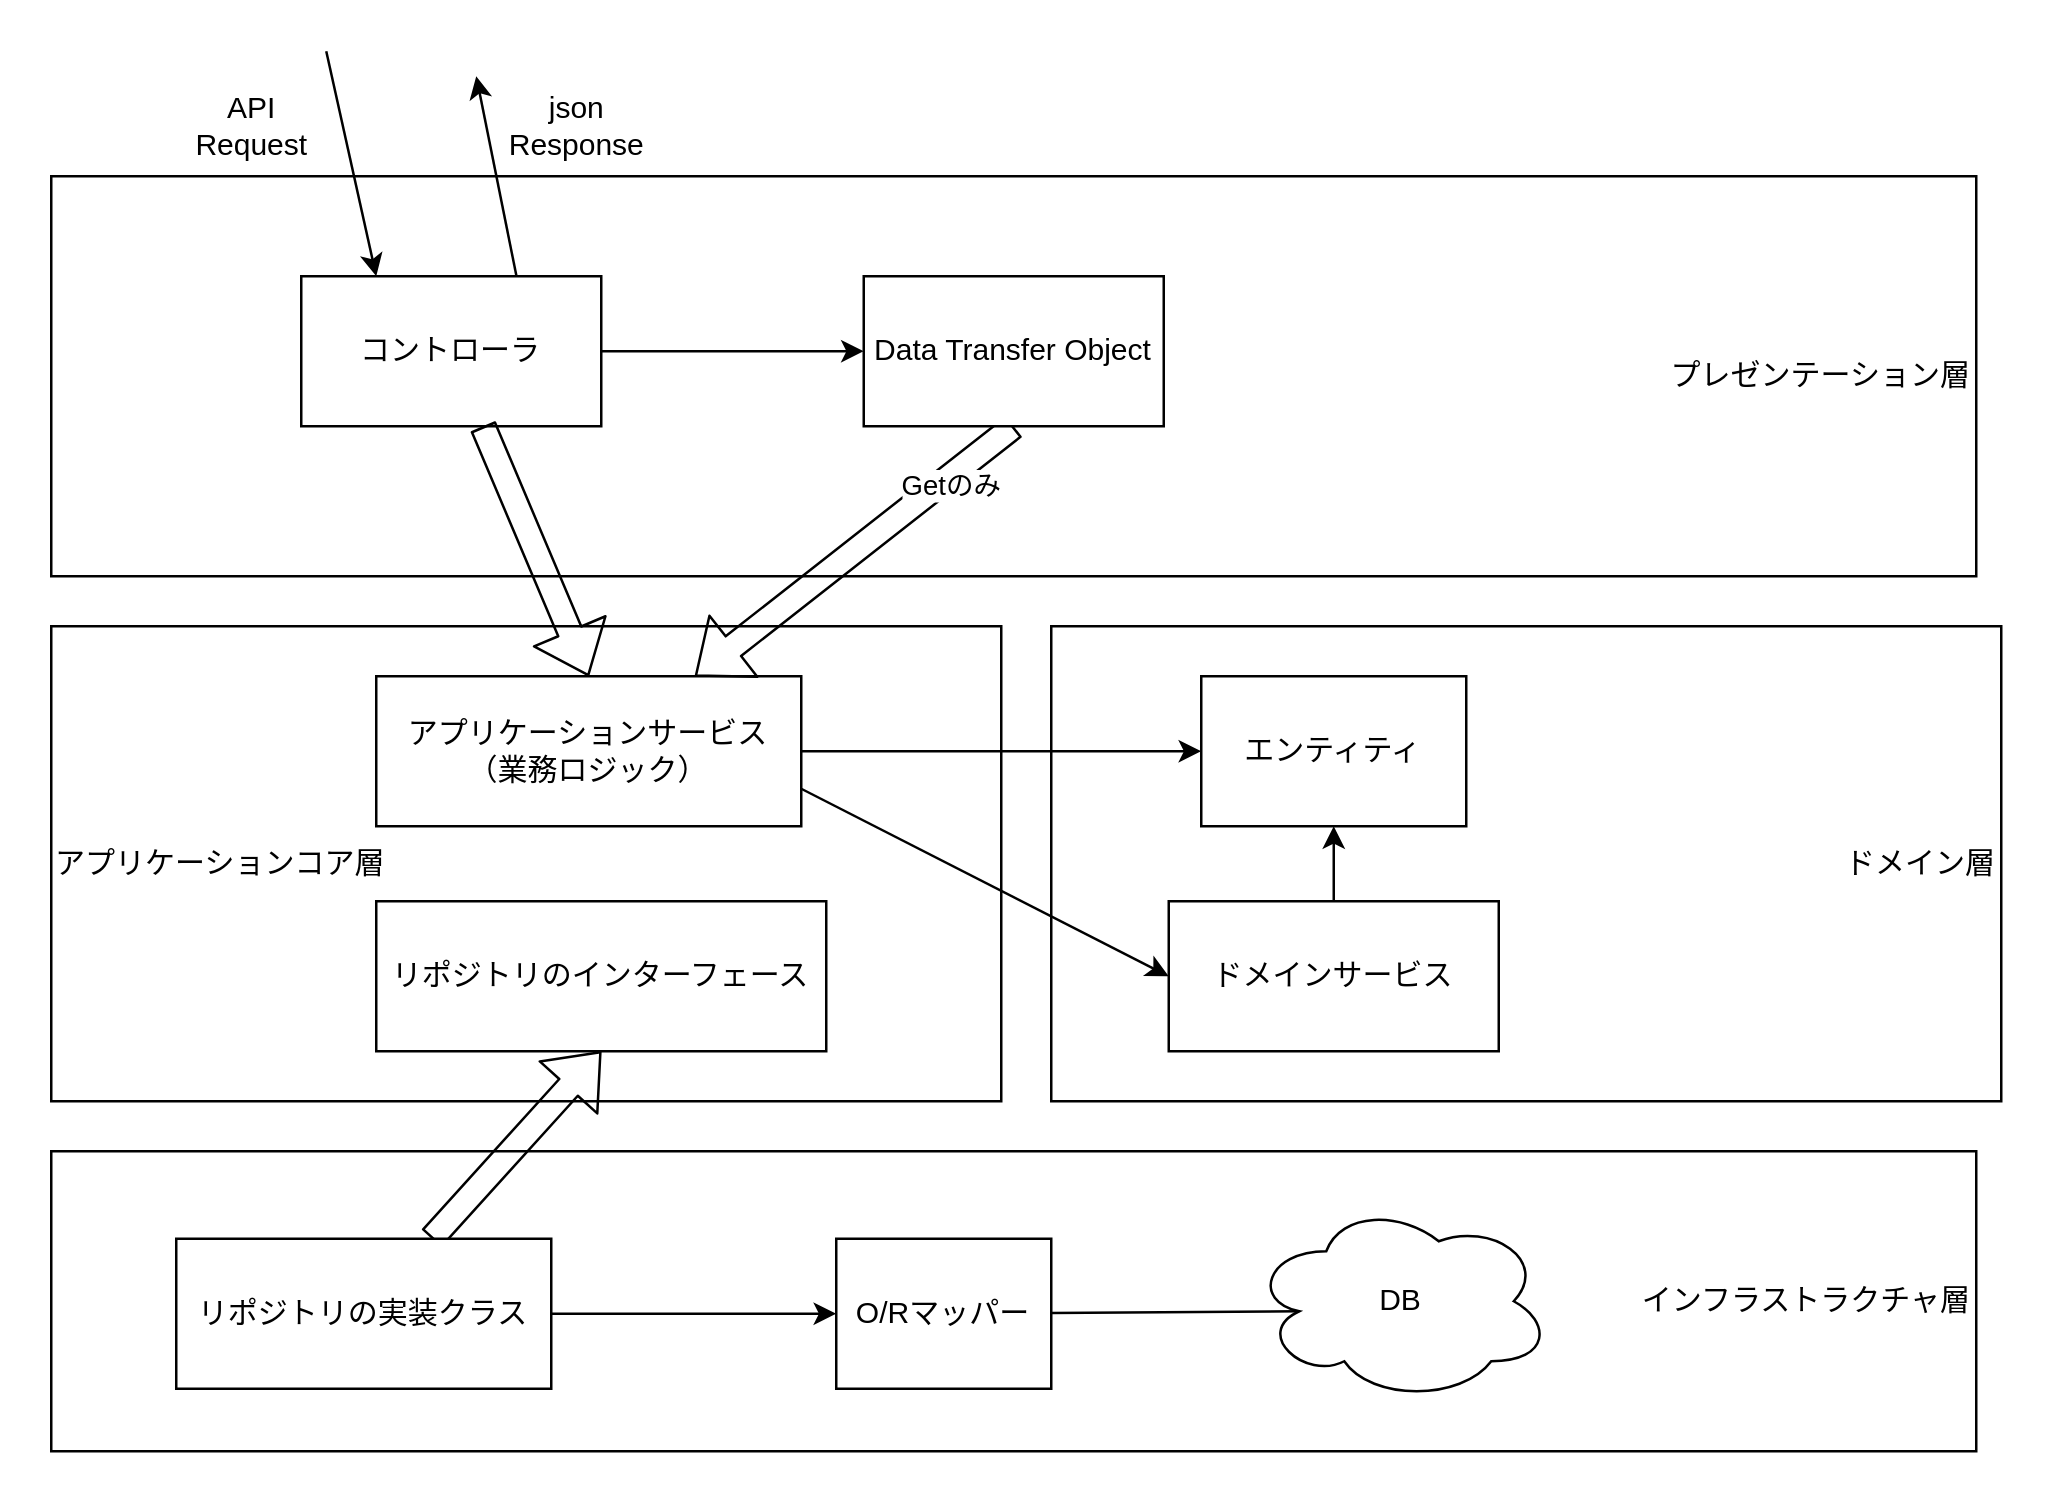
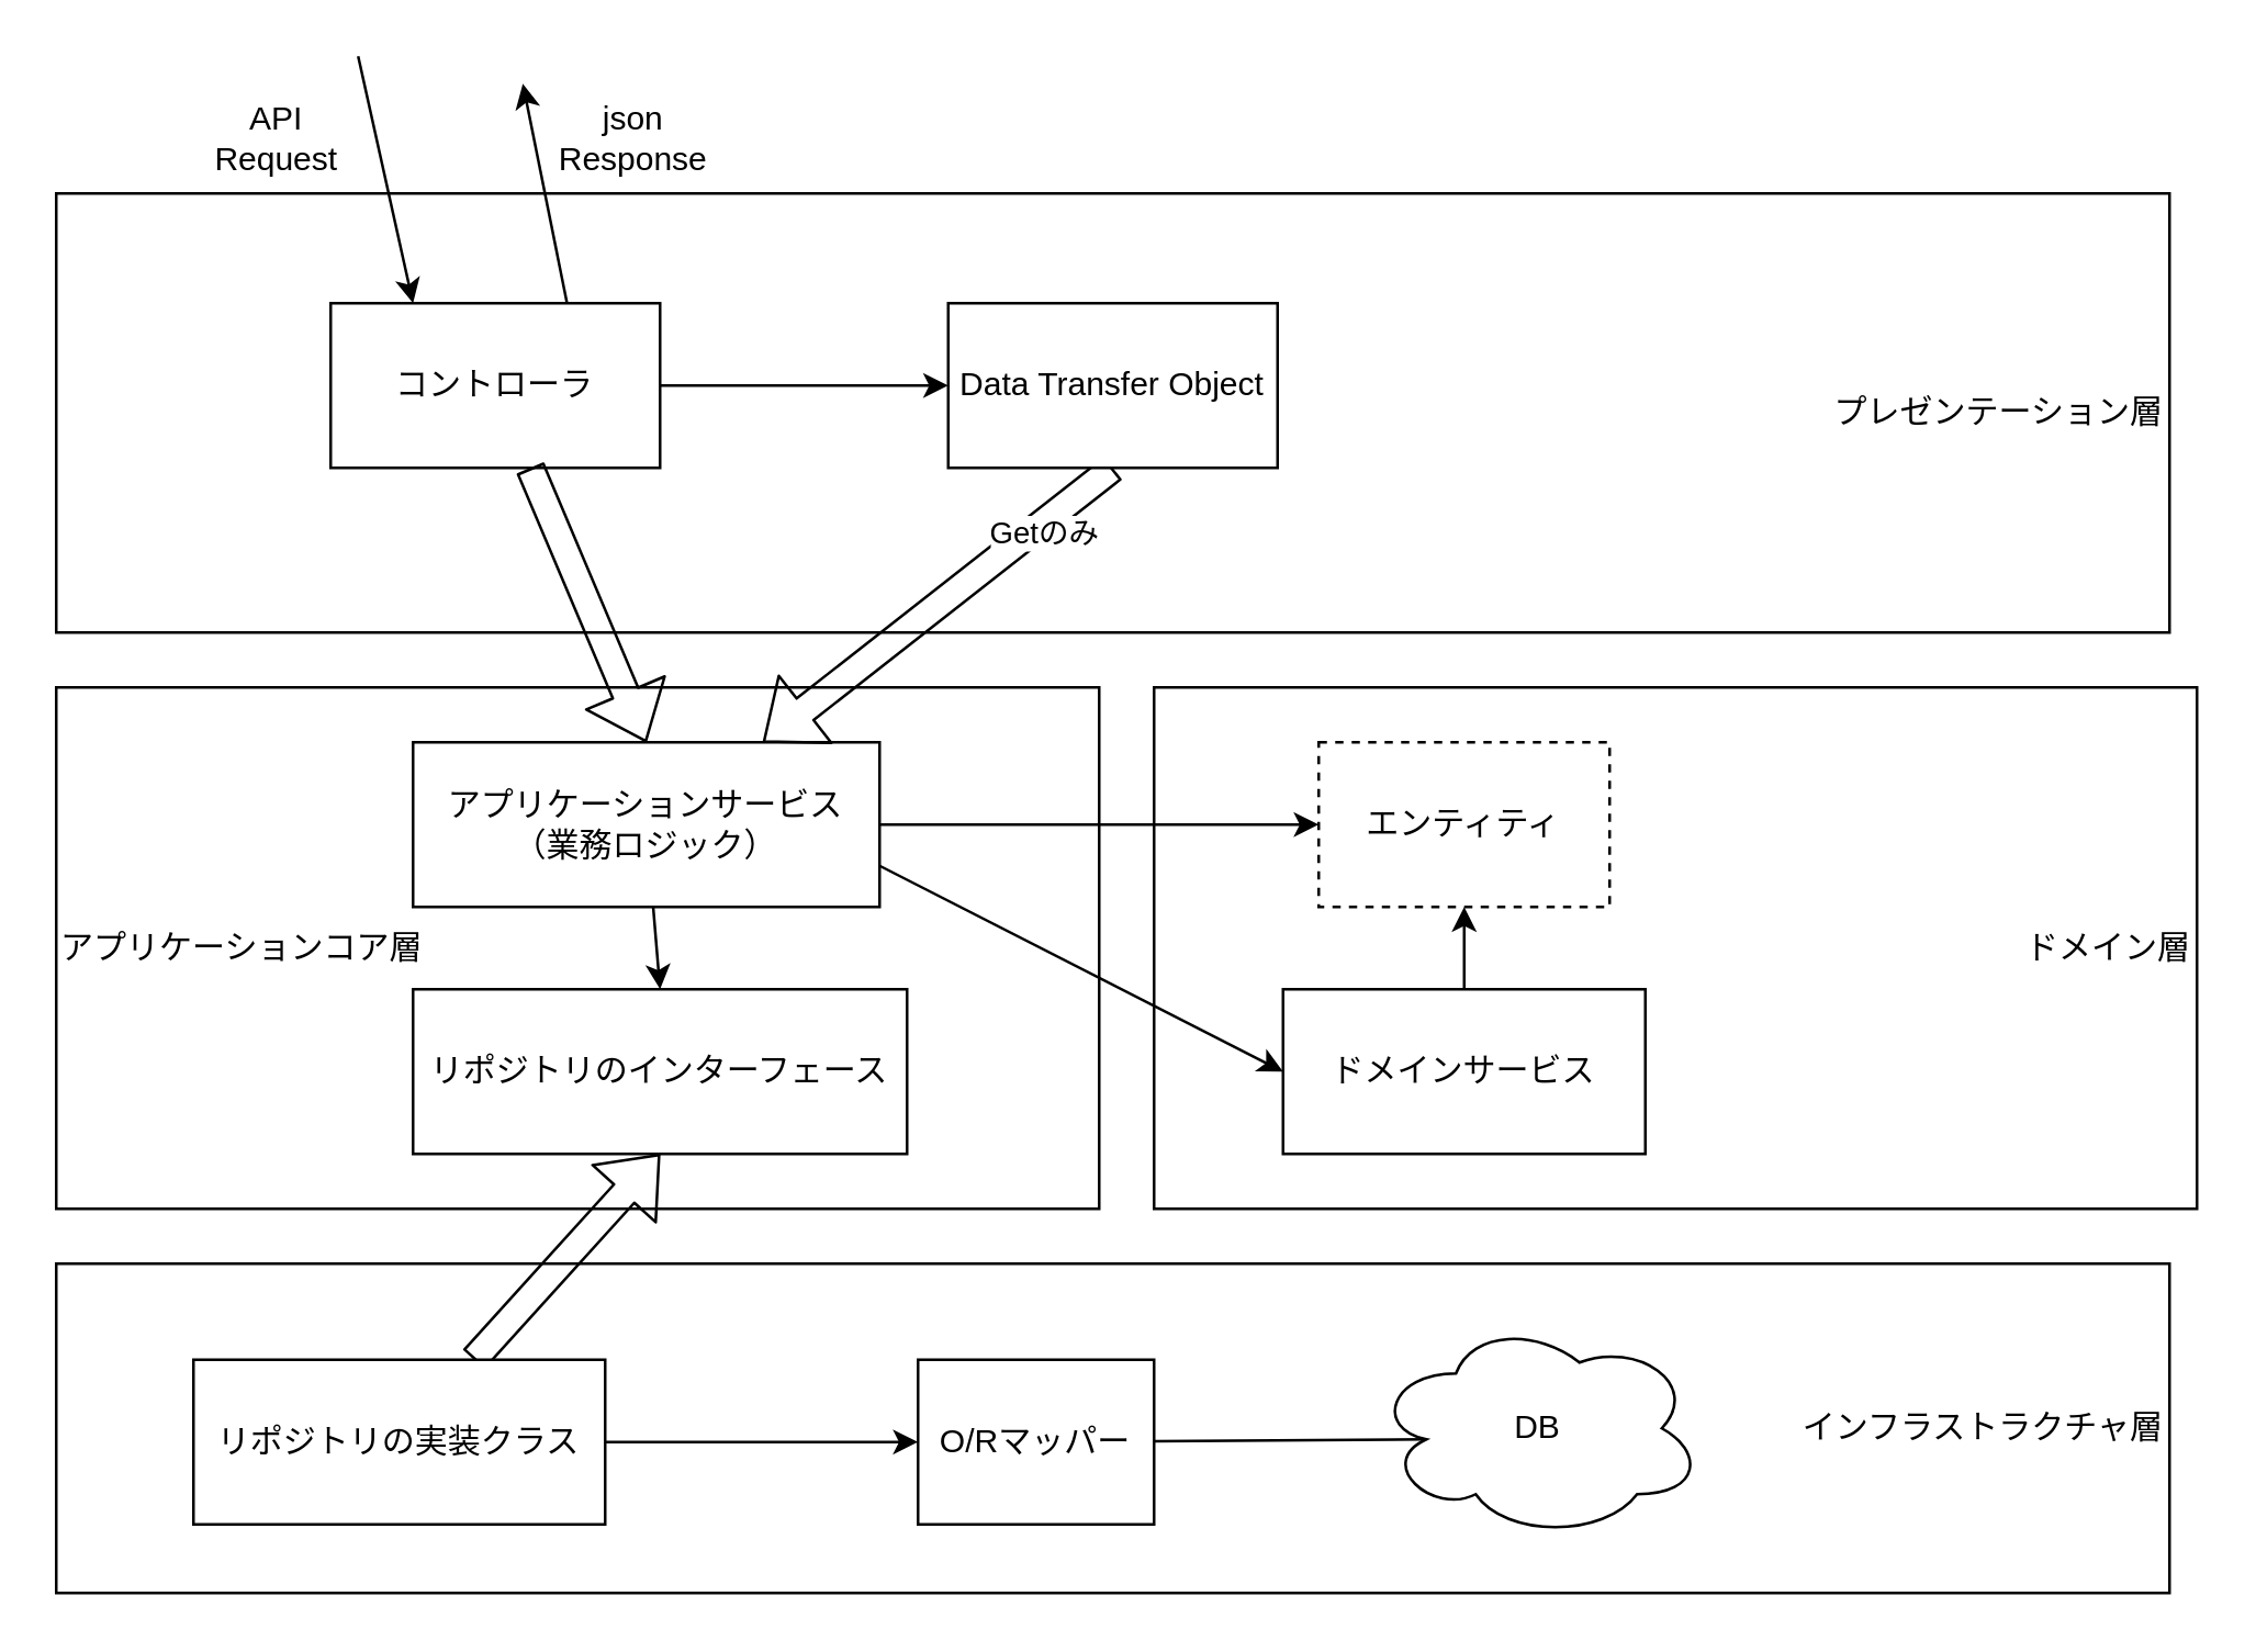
- <mxCell id="14" value="エンティティ" style="whiteSpace=wrap;html=1;" parent="1" vertex="1"><mxGeometry x="480" y="270" width="106" height="60" as="geometry" /></mxCell>
+ <mxCell id="14" value="エンティティ" style="whiteSpace=wrap;html=1;dashed=1;" parent="1" vertex="1"><mxGeometry x="480" y="270" width="106" height="60" as="geometry" /></mxCell>
+ <mxCell id="12" style="edgeStyle=none;html=1;entryX=0.5;entryY=0;entryDx=0;entryDy=0;" parent="1" source="13" target="17" edge="1"><mxGeometry relative="1" as="geometry" /></mxCell>
